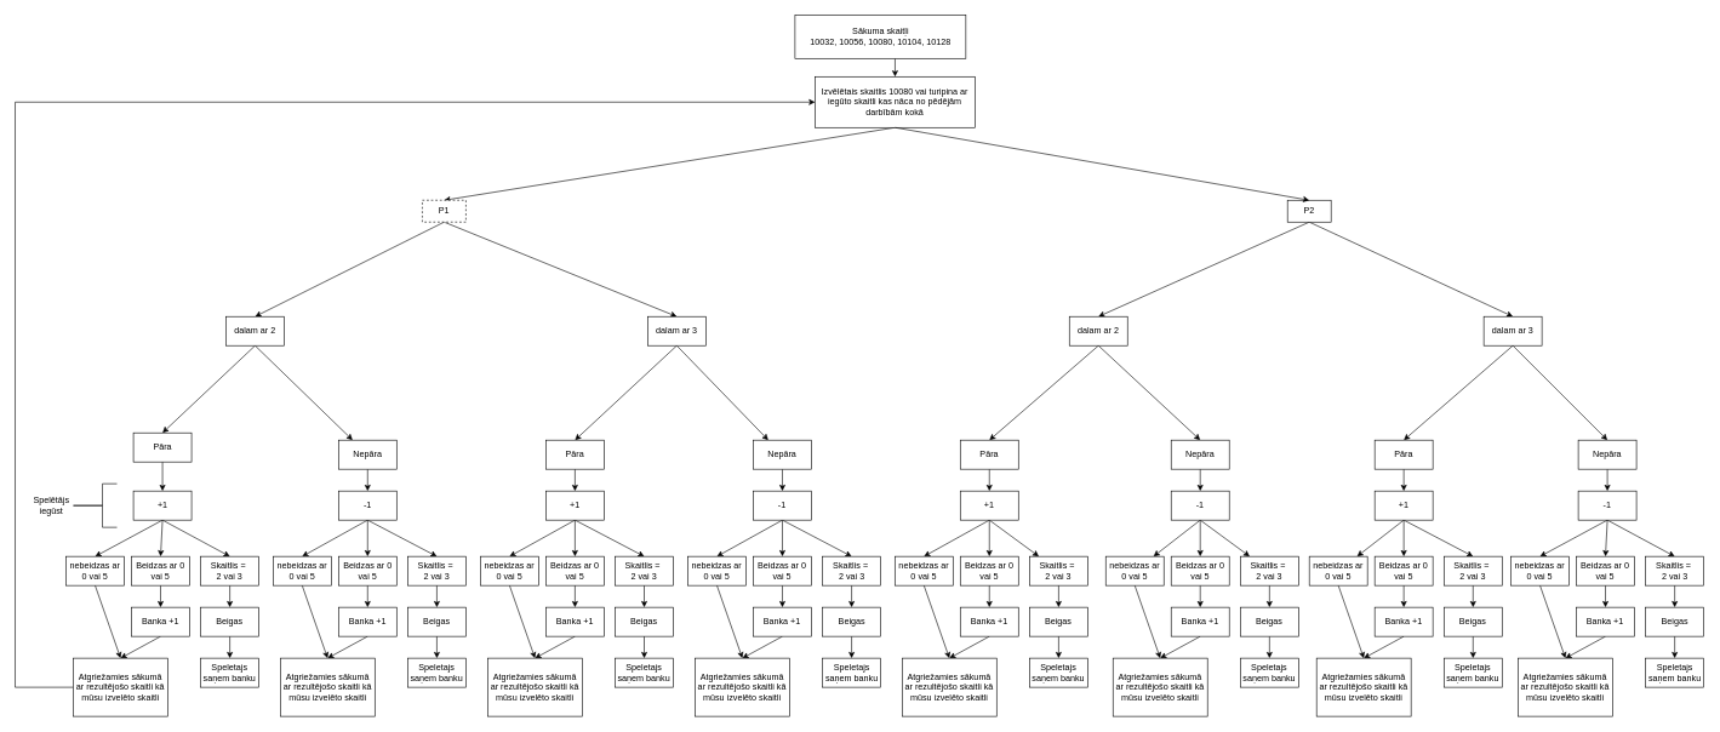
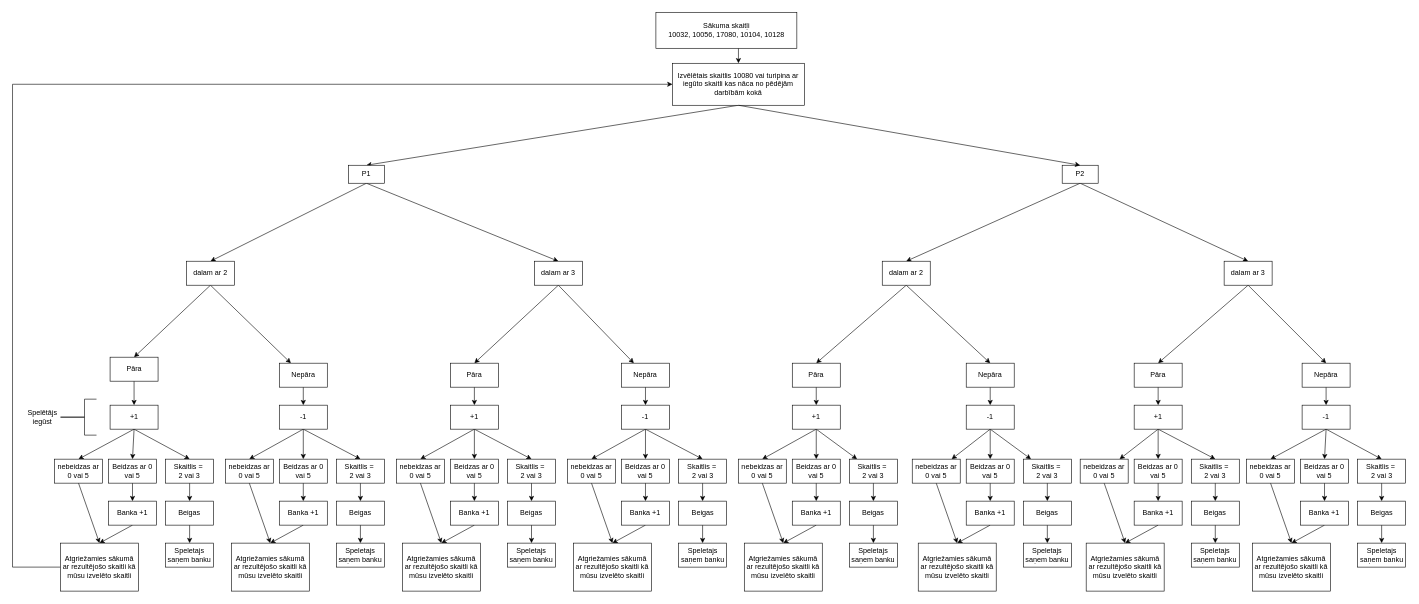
- <mxCell id="3" value="Sākuma skaitļi&lt;div&gt;&lt;div&gt;10032,&amp;nbsp;&lt;span style=&quot;background-color: initial;&quot;&gt;10056,&amp;nbsp;&lt;/span&gt;&lt;span style=&quot;background-color: initial;&quot;&gt;10080,&amp;nbsp;&lt;/span&gt;&lt;span style=&quot;background-color: initial;&quot;&gt;10104,&amp;nbsp;&lt;/span&gt;&lt;span style=&quot;background-color: initial;&quot;&gt;10128&lt;/span&gt;&lt;/div&gt;&lt;/div&gt;" style="rounded=0;whiteSpace=wrap;html=1;" vertex="1" parent="1"><mxGeometry x="1092.64" width="235" height="60" as="geometry" y="20" /></mxCell>
+ <mxCell id="3" value="Sākuma skaitļi&lt;div&gt;&lt;div&gt;10032,&amp;nbsp;&lt;span style=&quot;background-color: initial;&quot;&gt;10056,&amp;nbsp;&lt;/span&gt;&lt;span style=&quot;background-color: initial;&quot;&gt;17080,&amp;nbsp;&lt;/span&gt;&lt;span style=&quot;background-color: initial;&quot;&gt;10104,&amp;nbsp;&lt;/span&gt;&lt;span style=&quot;background-color: initial;&quot;&gt;10128&lt;/span&gt;&lt;/div&gt;&lt;/div&gt;" style="rounded=0;whiteSpace=wrap;html=1;" vertex="1" parent="1"><mxGeometry x="1092.64" width="235" height="60" as="geometry" y="20" /></mxCell>
- <mxCell id="8" value="P1" style="rounded=0;whiteSpace=wrap;html=1;dashed=1;" vertex="1" parent="1"><mxGeometry x="580" y="275" width="60" height="30" as="geometry" /></mxCell>
+ <mxCell id="8" value="P1" style="rounded=0;whiteSpace=wrap;html=1;" vertex="1" parent="1"><mxGeometry x="580" y="275" width="60" height="30" as="geometry" /></mxCell>
